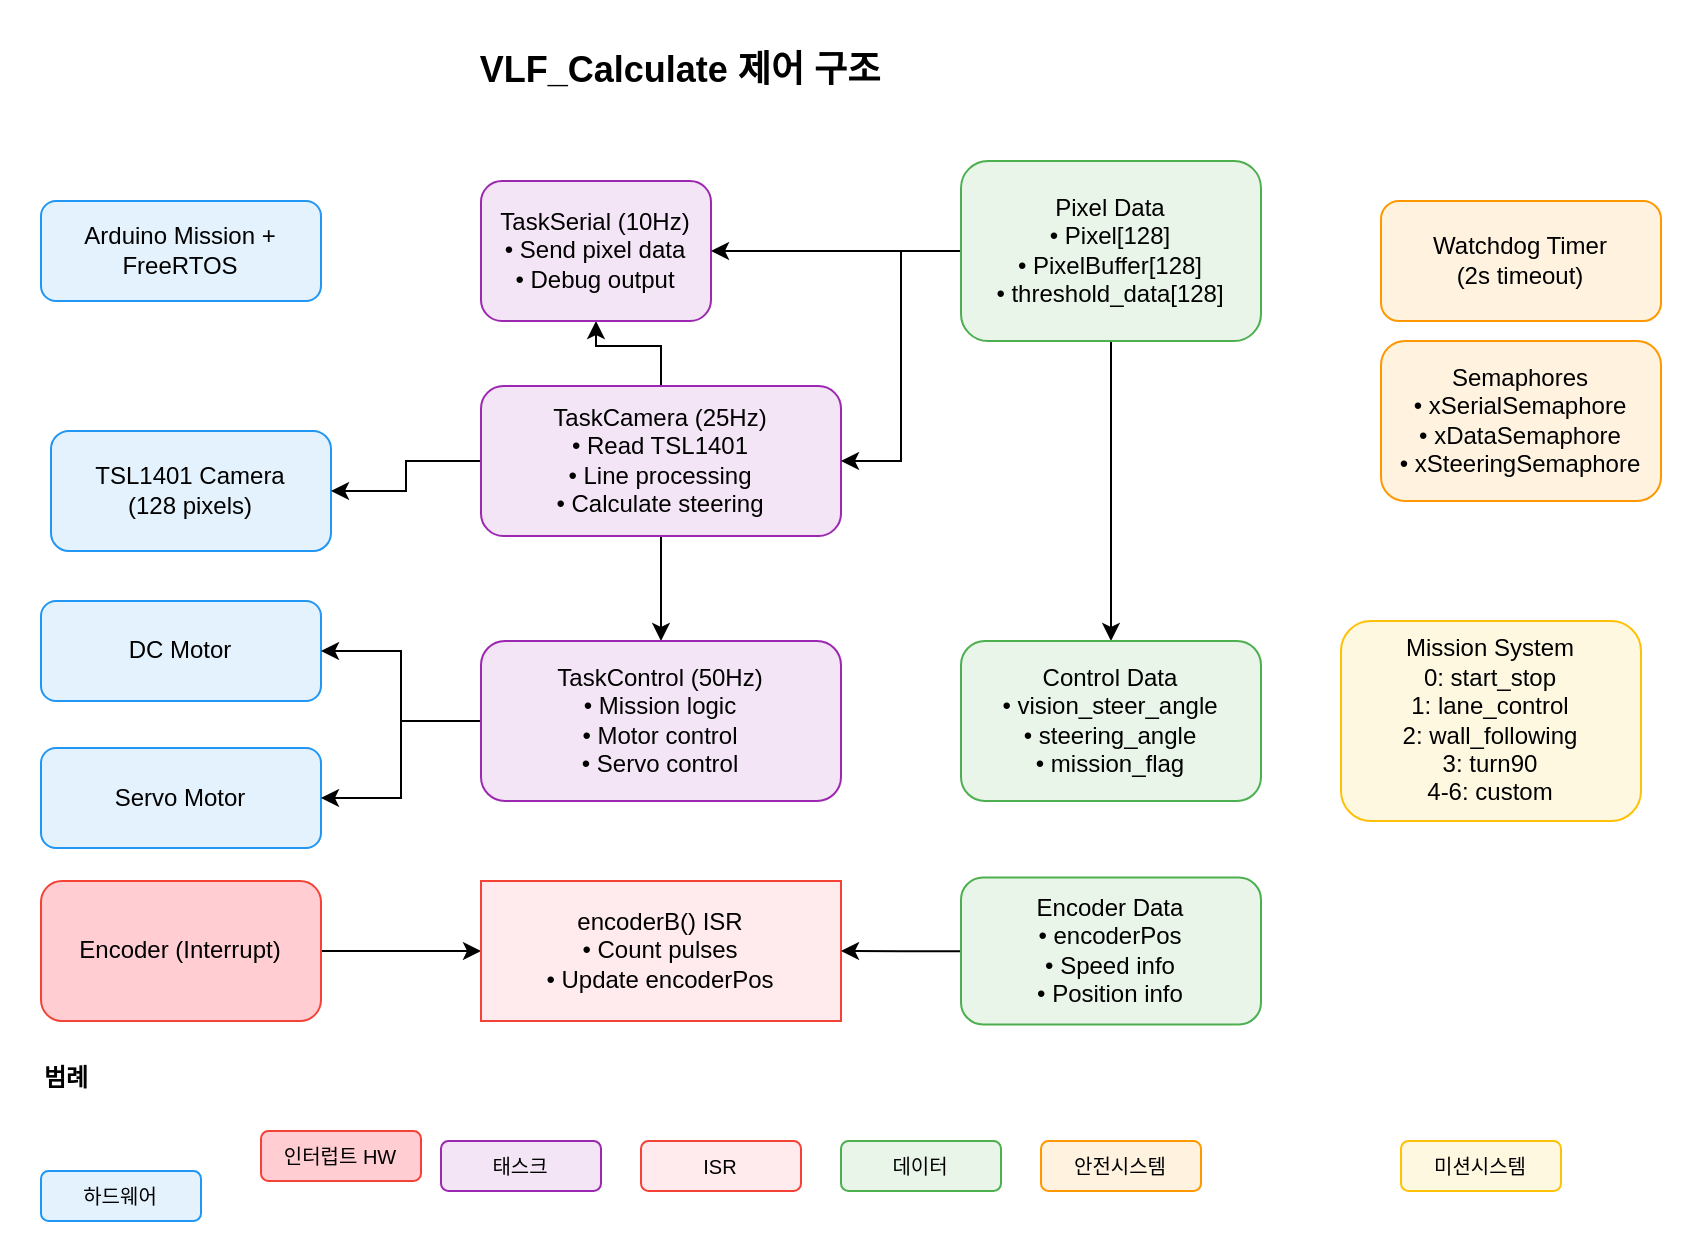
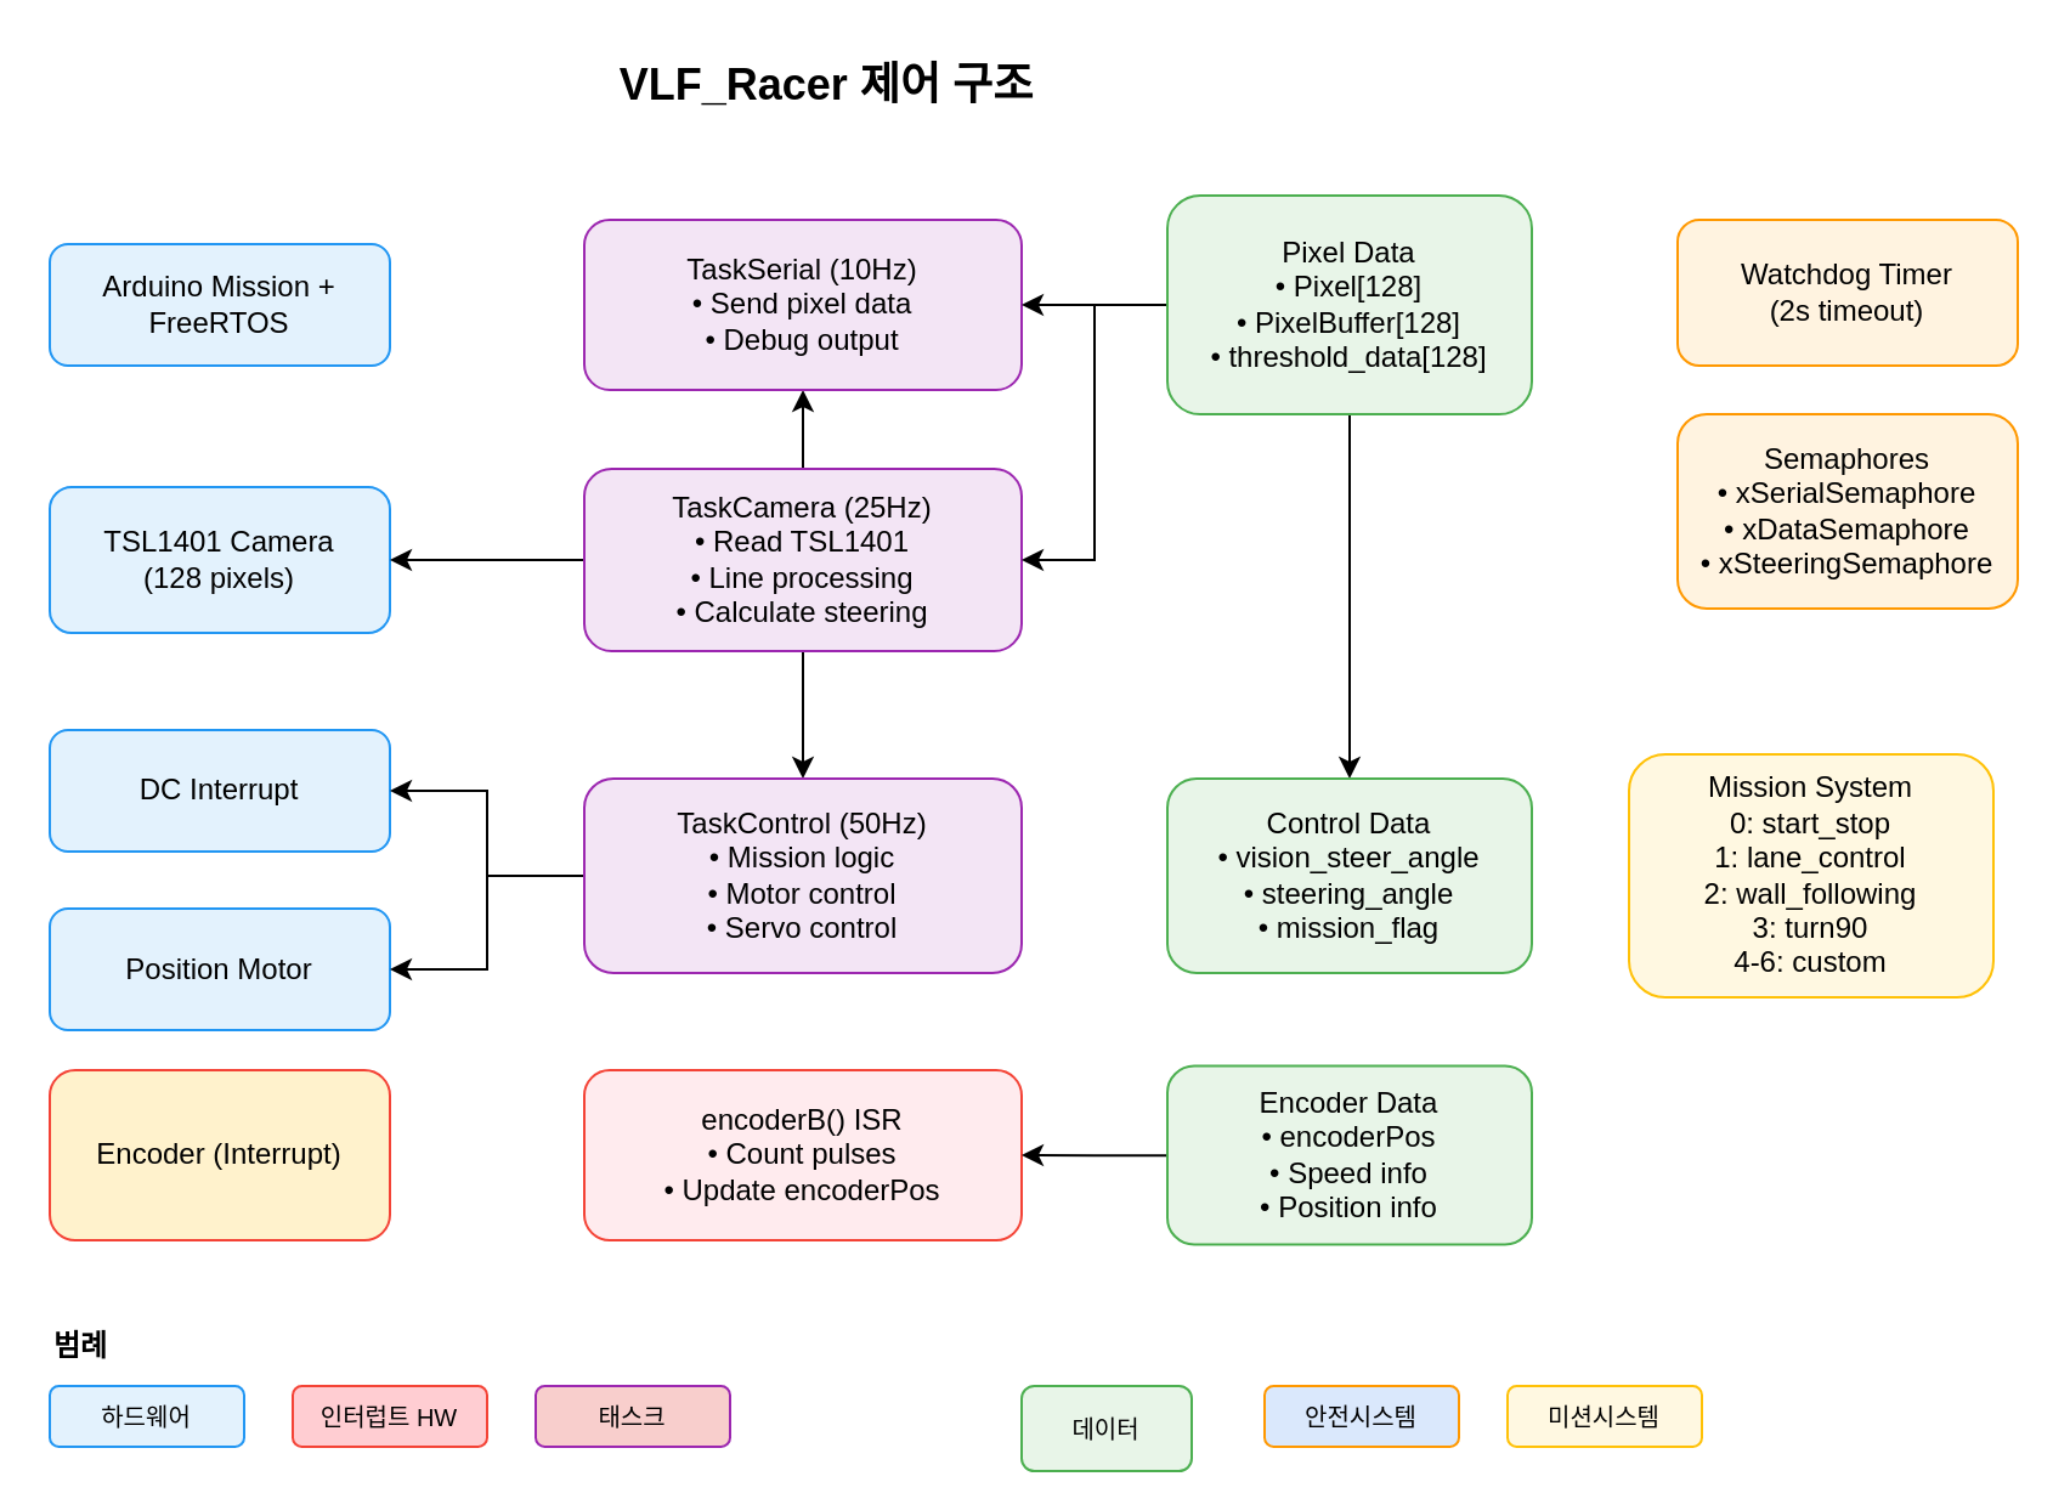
- <mxCell id="2" value="VLF_Calculate 제어 구조" style="text;html=1;strokeColor=none;fillColor=none;align=center;verticalAlign=middle;whiteSpace=wrap;rounded=0;fontSize=18;fontStyle=1;" parent="1" vertex="1"><mxGeometry x="190" y="20" width="300" height="30" as="geometry" /></mxCell>
+ <mxCell id="2" value="VLF_Racer 제어 구조" style="text;html=1;strokeColor=none;fillColor=none;align=center;verticalAlign=middle;whiteSpace=wrap;rounded=0;fontSize=18;fontStyle=1;" parent="1" vertex="1"><mxGeometry x="190" y="20" width="300" height="30" as="geometry" /></mxCell>
- <mxCell id="13" value="TaskSerial (10Hz)&#10;• Send pixel data&#10;• Debug output" style="rounded=1;whiteSpace=wrap;html=1;fillColor=#f3e5f5;strokeColor=#9c27b0;" parent="1" vertex="1"><mxGeometry x="240" y="90" width="115" height="70" as="geometry" /></mxCell>
+ <mxCell id="13" value="TaskSerial (10Hz)&#10;• Send pixel data&#10;• Debug output" style="rounded=1;whiteSpace=wrap;html=1;fillColor=#f3e5f5;strokeColor=#9c27b0;" parent="1" vertex="1"><mxGeometry x="240" y="90" width="180" height="70" as="geometry" /></mxCell>
- <mxCell id="26" value="Watchdog Timer&#10;(2s timeout)" style="rounded=1;whiteSpace=wrap;html=1;fillColor=#fff3e0;strokeColor=#ff9800;" parent="1" vertex="1"><mxGeometry x="690" y="100" width="140" height="60" as="geometry" /></mxCell>
+ <mxCell id="26" value="Watchdog Timer&#10;(2s timeout)" style="rounded=1;whiteSpace=wrap;html=1;fillColor=#fff3e0;strokeColor=#ff9800;" parent="1" vertex="1"><mxGeometry x="690" y="90" width="140" height="60" as="geometry" /></mxCell>
- <mxCell id="4" value="TSL1401 Camera&#10;(128 pixels)" style="rounded=1;whiteSpace=wrap;html=1;fillColor=#e3f2fd;strokeColor=#2196f3;" parent="1" vertex="1"><mxGeometry x="25" y="215" width="140" height="60" as="geometry" /></mxCell>
+ <mxCell id="4" value="TSL1401 Camera&#10;(128 pixels)" style="rounded=1;whiteSpace=wrap;html=1;fillColor=#e3f2fd;strokeColor=#2196f3;" parent="1" vertex="1"><mxGeometry x="20" y="200" width="140" height="60" as="geometry" /></mxCell>
- <mxCell id="5" value="DC Motor" style="rounded=1;whiteSpace=wrap;html=1;fillColor=#e3f2fd;strokeColor=#2196f3;" parent="1" vertex="1"><mxGeometry x="20" y="300" width="140" height="50" as="geometry" /></mxCell>
+ <mxCell id="5" value="DC Interrupt" style="rounded=1;whiteSpace=wrap;html=1;fillColor=#e3f2fd;strokeColor=#2196f3;" parent="1" vertex="1"><mxGeometry x="20" y="300" width="140" height="50" as="geometry" /></mxCell>
- <mxCell id="8" value="Servo Motor" style="rounded=1;whiteSpace=wrap;html=1;fillColor=#e3f2fd;strokeColor=#2196f3;" parent="1" vertex="1"><mxGeometry x="20" y="373.5" width="140" height="50" as="geometry" /></mxCell>
+ <mxCell id="8" value="Position Motor" style="rounded=1;whiteSpace=wrap;html=1;fillColor=#e3f2fd;strokeColor=#2196f3;" parent="1" vertex="1"><mxGeometry x="20" y="373.5" width="140" height="50" as="geometry" /></mxCell>
- <mxCell id="7" value="Encoder (Interrupt)" style="rounded=1;whiteSpace=wrap;html=1;fillColor=#ffcdd2;strokeColor=#f44336;" parent="1" vertex="1"><mxGeometry x="20" y="440" width="140" height="70" as="geometry" /></mxCell>
+ <mxCell id="7" value="Encoder (Interrupt)" style="rounded=1;whiteSpace=wrap;html=1;fillColor=#fff2cc;strokeColor=#f44336;" parent="1" vertex="1"><mxGeometry x="20" y="440" width="140" height="70" as="geometry" /></mxCell>
- <mxCell id="6" value="" style="edgeStyle=orthogonalEdgeStyle;rounded=0;orthogonalLoop=1;jettySize=auto;html=1;" edge="1" parent="1" source="7" target="17"><mxGeometry relative="1" as="geometry" /></mxCell>
- <mxCell id="17" value="encoderB() ISR&#10;• Count pulses&#10;• Update encoderPos" style="whiteSpace=wrap;html=1;fillColor=#ffebee;strokeColor=#f44336;rounded=0;" parent="1" vertex="1"><mxGeometry x="240" y="440" width="180" height="70" as="geometry" /></mxCell>
+ <mxCell id="17" value="encoderB() ISR&#10;• Count pulses&#10;• Update encoderPos" style="rounded=1;whiteSpace=wrap;html=1;fillColor=#ffebee;strokeColor=#f44336;" parent="1" vertex="1"><mxGeometry x="240" y="440" width="180" height="70" as="geometry" /></mxCell>
- <mxCell id="28" value="범례" style="text;html=1;strokeColor=none;fillColor=none;align=left;verticalAlign=top;whiteSpace=wrap;rounded=0;fontSize=12;fontStyle=1;" parent="1" vertex="1"><mxGeometry x="20" y="525" width="60" height="20" as="geometry" /></mxCell>
+ <mxCell id="28" value="범례" style="text;html=1;strokeColor=none;fillColor=none;align=left;verticalAlign=top;whiteSpace=wrap;rounded=0;fontSize=12;fontStyle=1;" parent="1" vertex="1"><mxGeometry x="20" y="540" width="60" height="20" as="geometry" /></mxCell>
- <mxCell id="30" value="인터럽트 HW" style="rounded=1;whiteSpace=wrap;html=1;fillColor=#ffcdd2;strokeColor=#f44336;fontSize=10;" parent="1" vertex="1"><mxGeometry x="130" y="565" width="80" height="25" as="geometry" /></mxCell>
+ <mxCell id="30" value="인터럽트 HW" style="rounded=1;whiteSpace=wrap;html=1;fillColor=#ffcdd2;strokeColor=#f44336;fontSize=10;" parent="1" vertex="1"><mxGeometry x="120" y="570" width="80" height="25" as="geometry" /></mxCell>
- <mxCell id="31" value="태스크" style="rounded=1;whiteSpace=wrap;html=1;fillColor=#f3e5f5;strokeColor=#9c27b0;fontSize=10;" parent="1" vertex="1"><mxGeometry x="220" y="570" width="80" height="25" as="geometry" /></mxCell>
+ <mxCell id="31" value="태스크" style="rounded=1;whiteSpace=wrap;html=1;fillColor=#f8cecc;strokeColor=#9c27b0;fontSize=10;" parent="1" vertex="1"><mxGeometry x="220" y="570" width="80" height="25" as="geometry" /></mxCell>
- <mxCell id="32" value="ISR" style="rounded=1;whiteSpace=wrap;html=1;fillColor=#ffebee;strokeColor=#f44336;fontSize=10;" parent="1" vertex="1"><mxGeometry x="320" y="570" width="80" height="25" as="geometry" /></mxCell>
- <mxCell id="33" value="데이터" style="rounded=1;whiteSpace=wrap;html=1;fillColor=#e8f5e8;strokeColor=#4caf50;fontSize=10;" parent="1" vertex="1"><mxGeometry x="420" y="570" width="80" height="25" as="geometry" /></mxCell>
+ <mxCell id="33" value="데이터" style="rounded=1;whiteSpace=wrap;html=1;fillColor=#e8f5e8;strokeColor=#4caf50;fontSize=10;" parent="1" vertex="1"><mxGeometry x="420" y="570" width="70" height="35" as="geometry" /></mxCell>
- <mxCell id="34" value="안전시스템" style="rounded=1;whiteSpace=wrap;html=1;fillColor=#fff3e0;strokeColor=#ff9800;fontSize=10;" parent="1" vertex="1"><mxGeometry x="520" y="570" width="80" height="25" as="geometry" /></mxCell>
+ <mxCell id="34" value="안전시스템" style="rounded=1;whiteSpace=wrap;html=1;fillColor=#dae8fc;strokeColor=#ff9800;fontSize=10;" parent="1" vertex="1"><mxGeometry x="520" y="570" width="80" height="25" as="geometry" /></mxCell>
- <mxCell id="35" value="미션시스템" style="rounded=1;whiteSpace=wrap;html=1;fillColor=#fff8e1;strokeColor=#ffc107;fontSize=10;" parent="1" vertex="1"><mxGeometry x="700" y="570" width="80" height="25" as="geometry" /></mxCell>
+ <mxCell id="35" value="미션시스템" style="rounded=1;whiteSpace=wrap;html=1;fillColor=#fff8e1;strokeColor=#ffc107;fontSize=10;" parent="1" vertex="1"><mxGeometry x="620" y="570" width="80" height="25" as="geometry" /></mxCell>
- <mxCell id="29" value="하드웨어" style="rounded=1;whiteSpace=wrap;html=1;fillColor=#e3f2fd;strokeColor=#2196f3;fontSize=10;" parent="1" vertex="1"><mxGeometry x="20" y="585" width="80" height="25" as="geometry" /></mxCell>
+ <mxCell id="29" value="하드웨어" style="rounded=1;whiteSpace=wrap;html=1;fillColor=#e3f2fd;strokeColor=#2196f3;fontSize=10;" parent="1" vertex="1"><mxGeometry x="20" y="570" width="80" height="25" as="geometry" /></mxCell>
